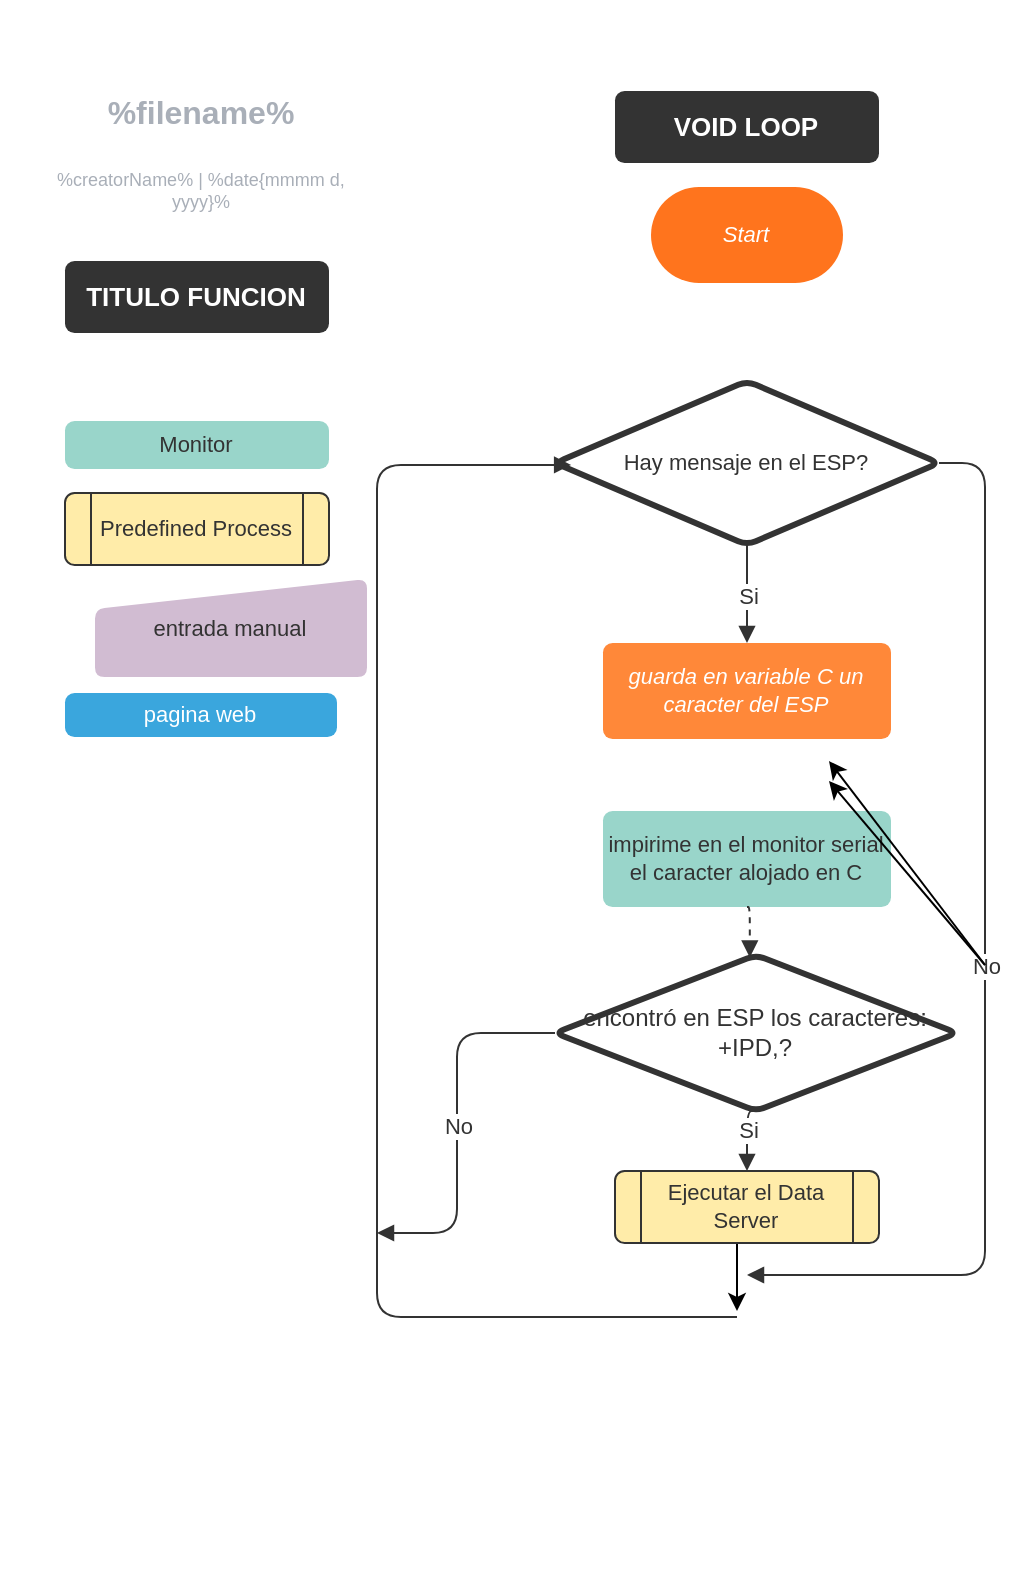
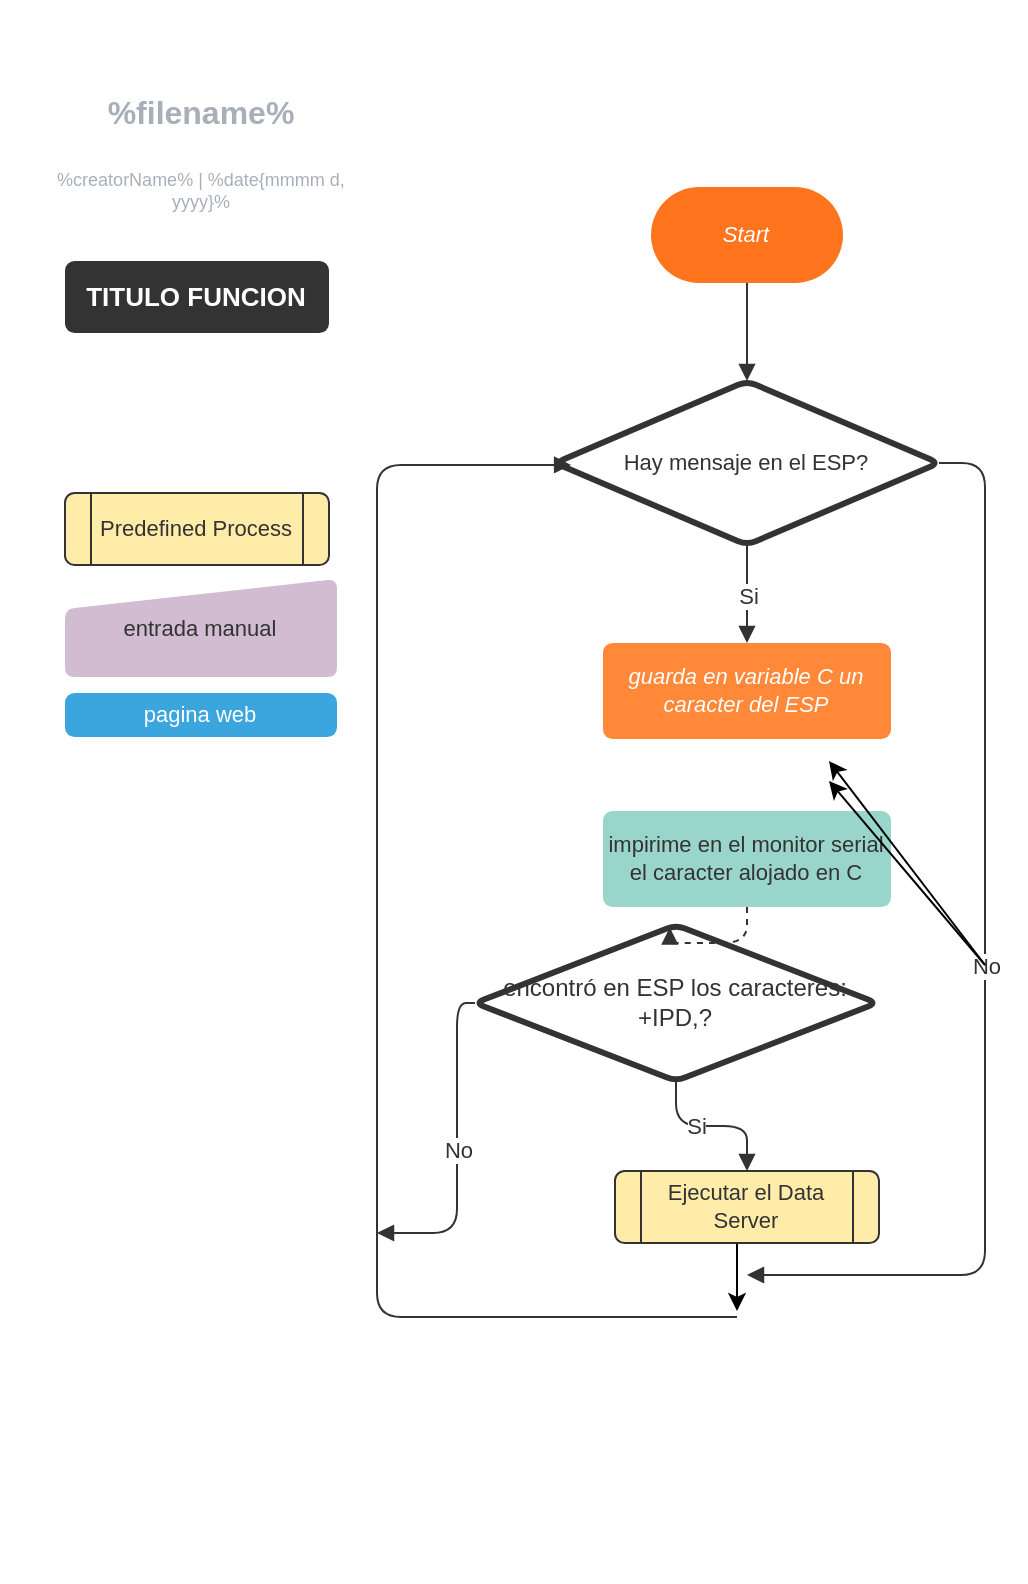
- <mxCell id="28" value="VOID LOOP" style="html=1;whiteSpace=wrap;;fontSize=13;fontColor=#ffffff;fontStyle=1;align=center;spacing=3;strokeColor=none;strokeOpacity=100;fillOpacity=100;rounded=1;absoluteArcSize=1;arcSize=9.6;fillColor=#333333;strokeWidth=0;" parent="1" vertex="1" zOrder="67.132"><mxGeometry x="307" y="45" width="132" height="36" as="geometry" /></mxCell>
+ <mxCell id="4" value="" style="html=1;jettySize=18;fontSize=11;strokeColor=#333333;strokeOpacity=100;rounded=1;arcSize=24;edgeStyle=orthogonalEdgeStyle;startArrow=none;;endArrow=block;endFill=1;;exitX=0.5;exitY=1;exitPerimeter=1;entryX=0.5;entryY=-0.003;entryPerimeter=1;" parent="1" source="2" target="8" edge="1"><mxGeometry width="100" height="100" relative="1" as="geometry"><Array as="points" /></mxGeometry></mxCell>
- <mxCell id="18" value="Monitor" style="html=1;whiteSpace=wrap;;fontSize=11;fontColor=#333333;align=center;spacing=3;strokeColor=none;strokeOpacity=100;fillOpacity=100;rounded=1;absoluteArcSize=1;arcSize=9.6;fillColor=#99d5ca;strokeWidth=0;" parent="1" vertex="1" zOrder="60.132"><mxGeometry x="32" y="210" width="132" height="24" as="geometry" /></mxCell>
- <mxCell id="29" value="entrada manual" style="html=1;whiteSpace=wrap;shape=manualInput;size=15;fontSize=11;fontColor=#333333;align=center;spacing=3;strokeColor=none;strokeOpacity=100;fillOpacity=100;rounded=1;absoluteArcSize=1;arcSize=9.6;fillColor=#d1bcd2;strokeWidth=0;" vertex="1" zOrder="100.132" parent="1"><mxGeometry x="47" y="289" width="136" height="49" as="geometry" /></mxCell>
+ <mxCell id="29" value="entrada manual" style="html=1;whiteSpace=wrap;shape=manualInput;size=15;fontSize=11;fontColor=#333333;align=center;spacing=3;strokeColor=none;strokeOpacity=100;fillOpacity=100;rounded=1;absoluteArcSize=1;arcSize=9.6;fillColor=#d1bcd2;strokeWidth=0;" vertex="1" zOrder="100.132" parent="1"><mxGeometry x="32" y="289" width="136" height="49" as="geometry" /></mxCell>
- <mxCell id="12" value="&lt;div style=&quot;color:#333333;text-align: center;&quot;&gt;&lt;/div&gt;&lt;div style=&quot;color:#333333;text-align: center;&quot;&gt;encontró en ESP los caracteres:&#10;&lt;/div&gt;&lt;div style=&quot;color:#333333;text-align: center;&quot;&gt;+IPD,?&lt;/div&gt;" style="html=1;whiteSpace=wrap;rhombus;overflow=width;html=1;spacing=3;strokeColor=#333333;strokeOpacity=100;fillOpacity=100;rounded=1;absoluteArcSize=1;arcSize=9.6;fillColor=#ffffff;strokeWidth=3;" parent="1" vertex="1" zOrder="55.132"><mxGeometry x="277" y="477" width="201" height="78" as="geometry" /></mxCell>
+ <mxCell id="12" value="&lt;div style=&quot;color:#333333;text-align: center;&quot;&gt;&lt;/div&gt;&lt;div style=&quot;color:#333333;text-align: center;&quot;&gt;encontró en ESP los caracteres:&#10;&lt;/div&gt;&lt;div style=&quot;color:#333333;text-align: center;&quot;&gt;+IPD,?&lt;/div&gt;" style="html=1;whiteSpace=wrap;rhombus;overflow=width;html=1;spacing=3;strokeColor=#333333;strokeOpacity=100;fillOpacity=100;rounded=1;absoluteArcSize=1;arcSize=9.6;fillColor=#ffffff;strokeWidth=3;" parent="1" vertex="1" zOrder="55.132"><mxGeometry x="237" y="462" width="201" height="78" as="geometry" /></mxCell>
